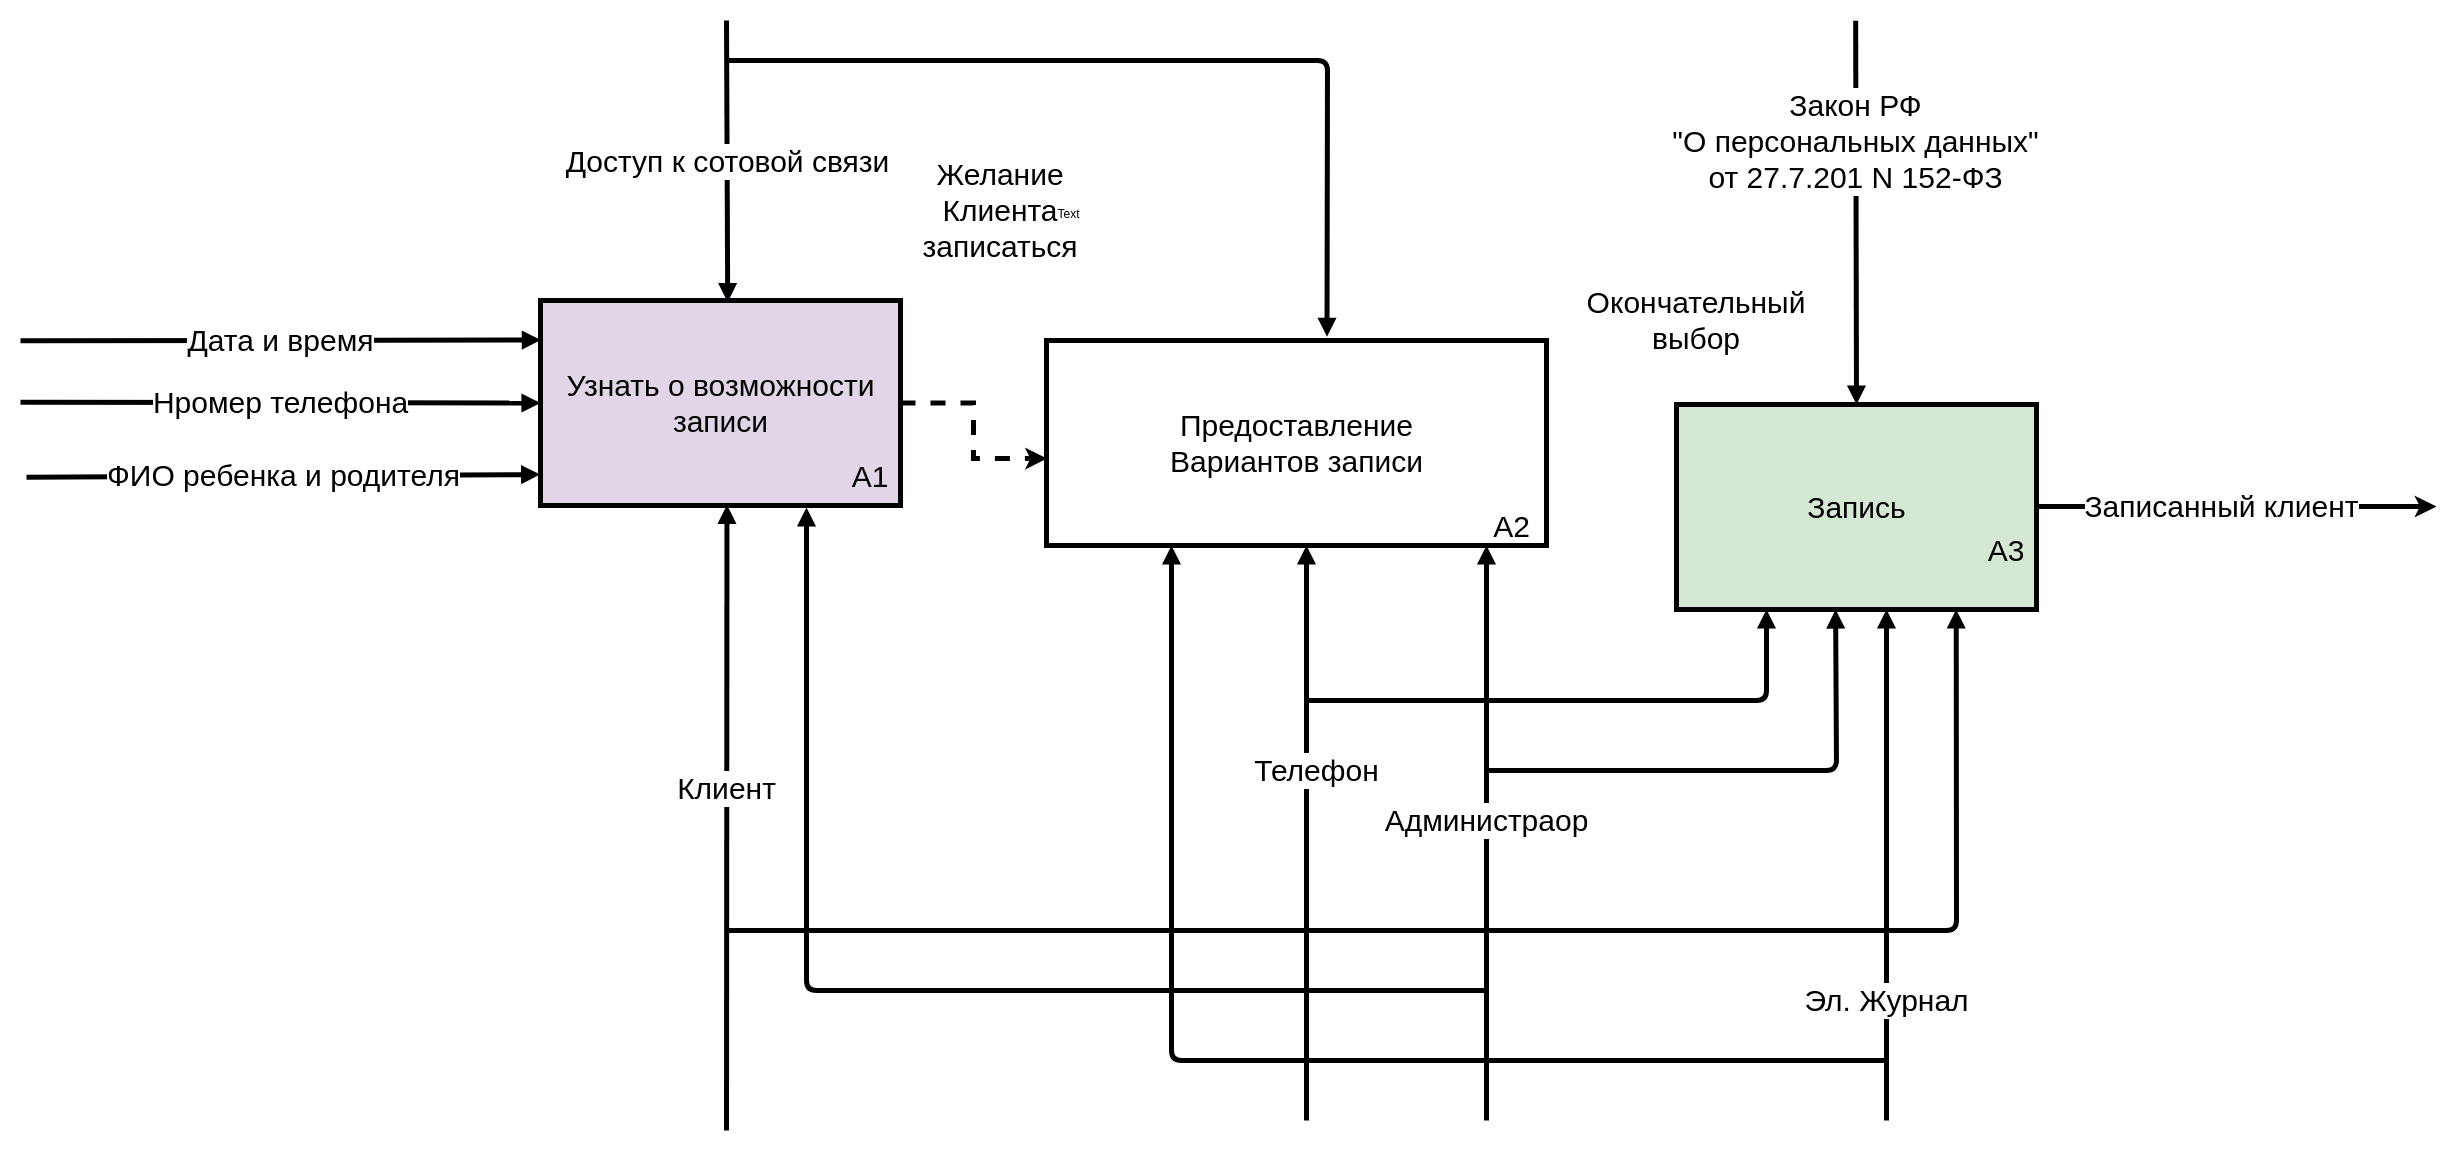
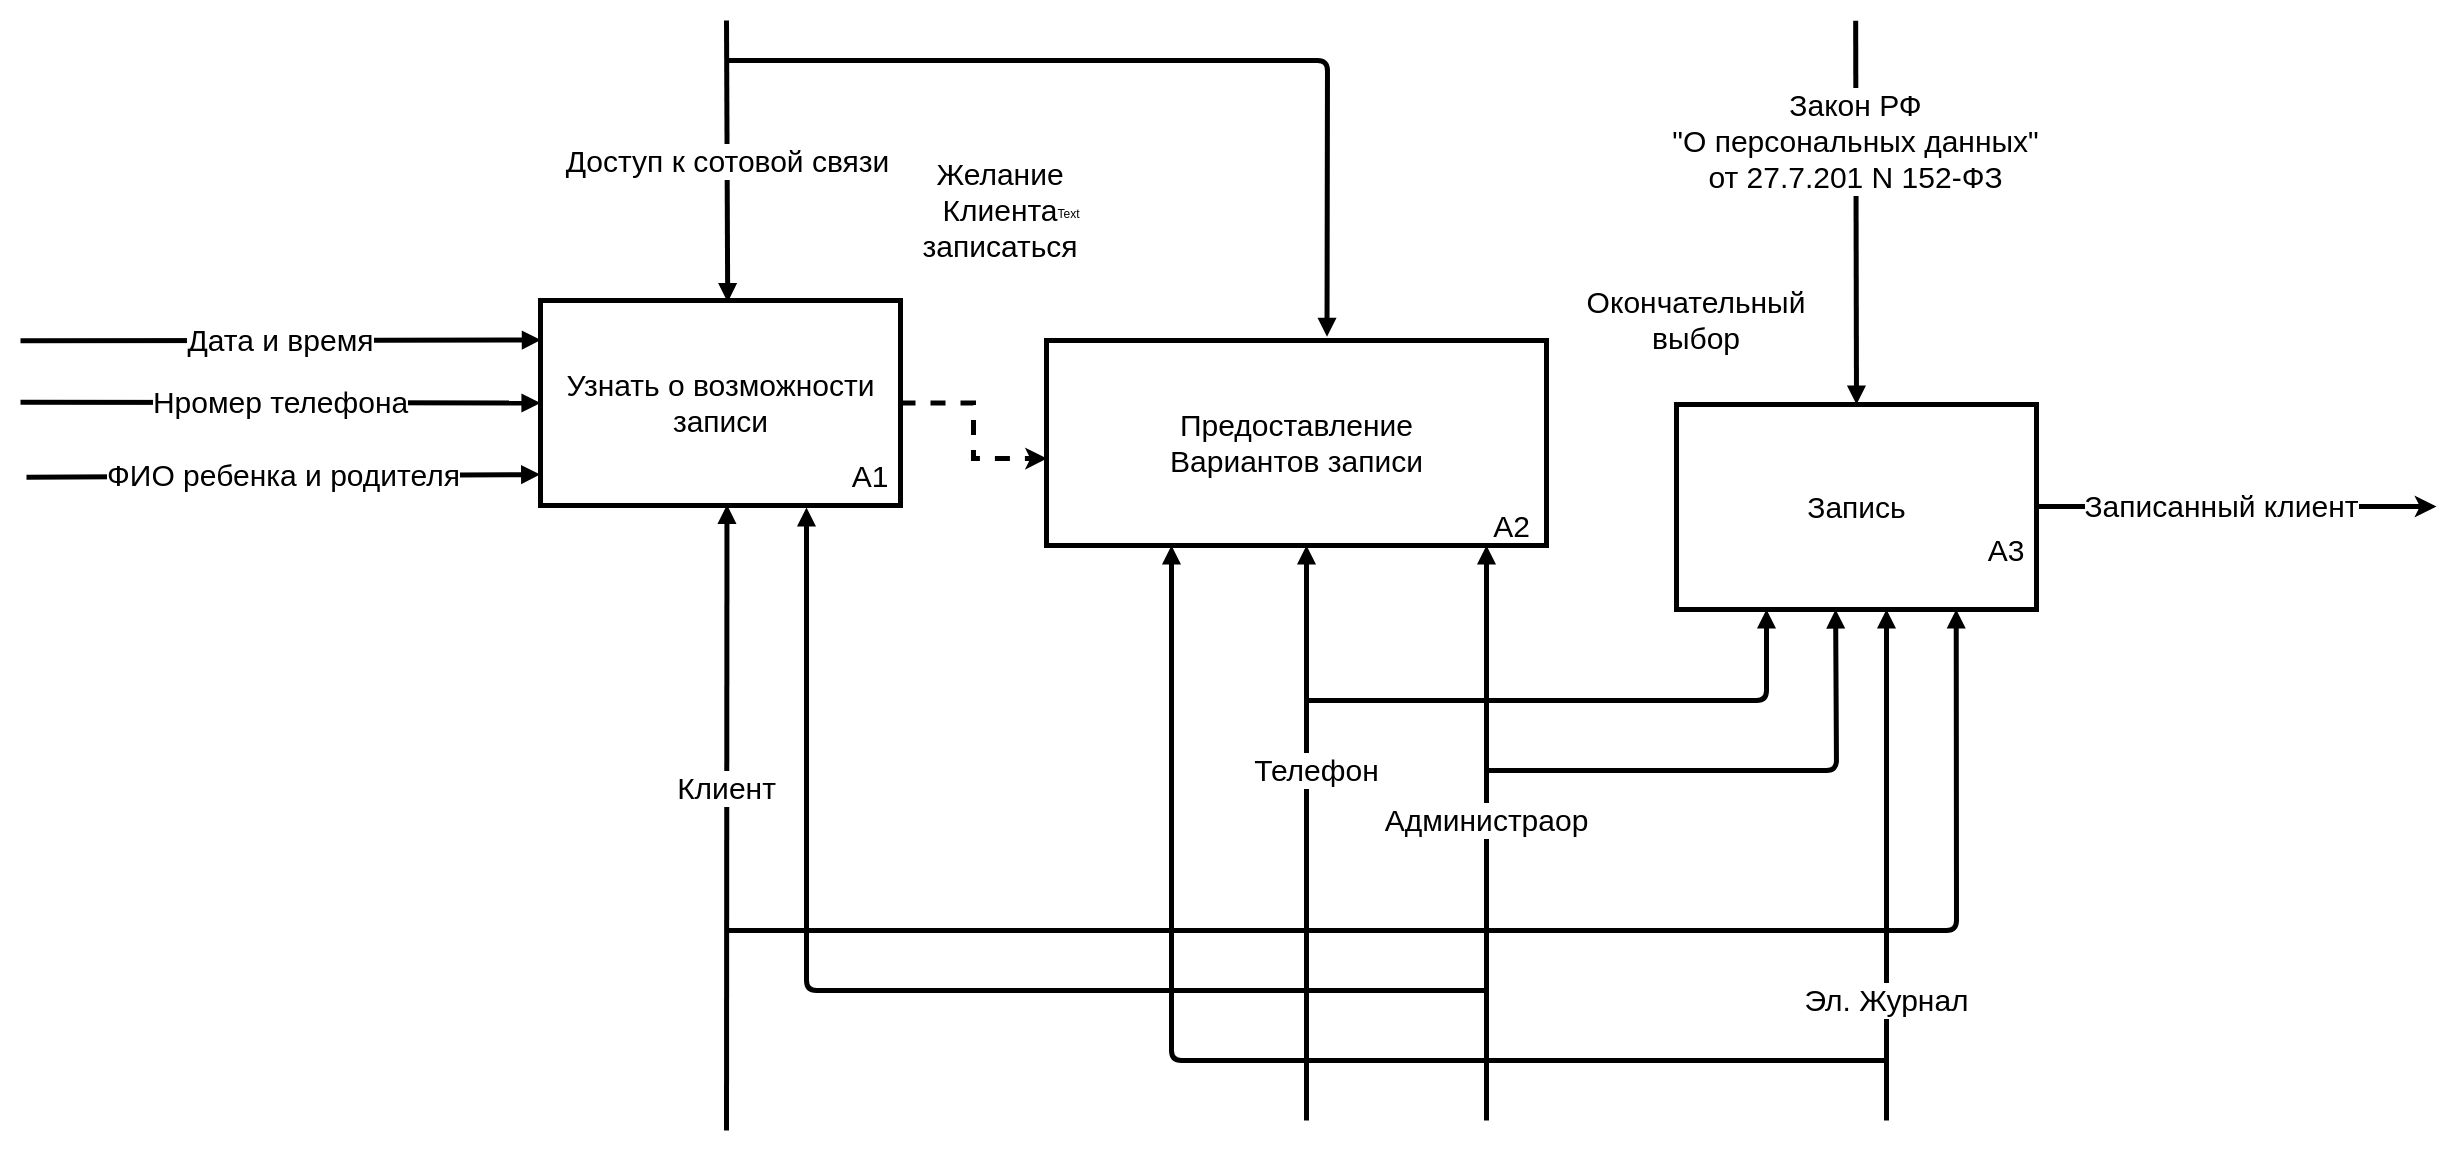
- <mxCell id="4" value="&lt;div style=&quot;font-size: 30px&quot;&gt;&lt;font style=&quot;font-size: 30px&quot;&gt;Узнать о возможности&lt;/font&gt;&lt;/div&gt;&lt;div style=&quot;font-size: 30px&quot;&gt;&lt;font style=&quot;font-size: 30px&quot;&gt; записи&lt;/font&gt;&lt;/div&gt;" style="html=1;strokeWidth=5;fillColor=#e1d5e7;" parent="3" vertex="1"><mxGeometry width="360" height="205.0" as="geometry" /></mxCell>
+ <mxCell id="4" value="&lt;div style=&quot;font-size: 30px&quot;&gt;&lt;font style=&quot;font-size: 30px&quot;&gt;Узнать о возможности&lt;/font&gt;&lt;/div&gt;&lt;div style=&quot;font-size: 30px&quot;&gt;&lt;font style=&quot;font-size: 30px&quot;&gt; записи&lt;/font&gt;&lt;/div&gt;" style="html=1;strokeWidth=5;" parent="3" vertex="1"><mxGeometry width="360" height="205.0" as="geometry" /></mxCell>
- <mxCell id="20" value="&lt;div&gt;&lt;font style=&quot;font-size: 30px&quot;&gt;Запись&lt;br&gt;&lt;/font&gt;&lt;/div&gt;" style="html=1;strokeWidth=5;fillColor=#d5e8d4;" parent="19" vertex="1"><mxGeometry width="360" height="205.0" as="geometry" /></mxCell>
+ <mxCell id="20" value="&lt;div&gt;&lt;font style=&quot;font-size: 30px&quot;&gt;Запись&lt;br&gt;&lt;/font&gt;&lt;/div&gt;" style="html=1;strokeWidth=5;" parent="19" vertex="1"><mxGeometry width="360" height="205.0" as="geometry" /></mxCell>
